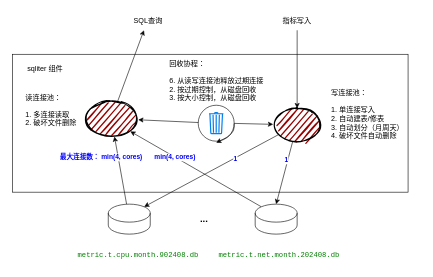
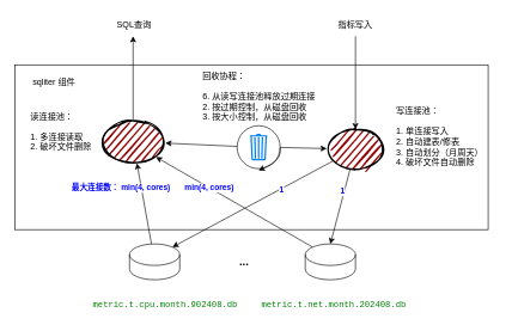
- <mxCell id="15" value="&amp;nbsp;SQL查询" style="text;html=1;strokeColor=none;fillColor=none;align=center;verticalAlign=middle;whiteSpace=wrap;rounded=0;" parent="1" vertex="1"><mxGeometry x="215" y="20" width="60" height="30" as="geometry" /></mxCell>
+ <mxCell id="15" value="&amp;nbsp;SQL查询" style="text;html=1;strokeColor=none;fillColor=none;align=center;verticalAlign=middle;whiteSpace=wrap;rounded=0;" parent="1" vertex="1"><mxGeometry x="155" y="20" width="60" height="30" as="geometry" /></mxCell>
